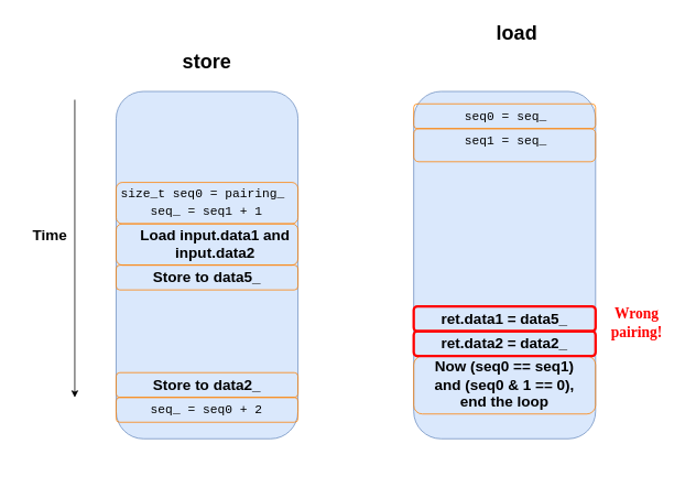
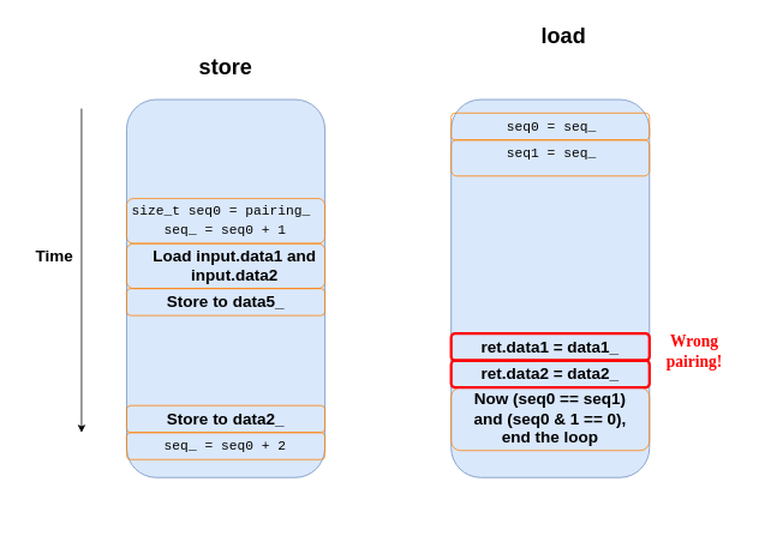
- <mxCell id="9" value="&lt;div style=&quot;font-family: Consolas, &amp;quot;Courier New&amp;quot;, monospace; font-weight: normal; font-size: 15px; line-height: 20px;&quot;&gt;&lt;div style=&quot;&quot;&gt;seq_ = seq1 + 1&lt;/div&gt;&lt;/div&gt;" style="text;whiteSpace=wrap;html=1;fontColor=#000000;" parent="1" vertex="1"><mxGeometry x="180" y="240" width="160" height="40" as="geometry" /></mxCell>
+ <mxCell id="9" value="&lt;div style=&quot;font-family: Consolas, &amp;quot;Courier New&amp;quot;, monospace; font-weight: normal; font-size: 15px; line-height: 20px;&quot;&gt;&lt;div style=&quot;&quot;&gt;seq_ = seq0 + 1&lt;/div&gt;&lt;/div&gt;" style="text;whiteSpace=wrap;html=1;fontColor=#000000;" parent="1" vertex="1"><mxGeometry x="180" y="240" width="160" height="40" as="geometry" /></mxCell>
- <mxCell id="16" value="&lt;h2&gt;ret.data1 = data5_&lt;/h2&gt;" style="text;strokeColor=none;align=center;fillColor=none;html=1;verticalAlign=middle;whiteSpace=wrap;rounded=0;fontColor=#000000;" parent="1" vertex="1"><mxGeometry x="500" y="370" width="220" height="30" as="geometry" /></mxCell>
+ <mxCell id="16" value="&lt;h2&gt;ret.data1 = data1_&lt;/h2&gt;" style="text;strokeColor=none;align=center;fillColor=none;html=1;verticalAlign=middle;whiteSpace=wrap;rounded=0;fontColor=#000000;" parent="1" vertex="1"><mxGeometry x="500" y="370" width="220" height="30" as="geometry" /></mxCell>
